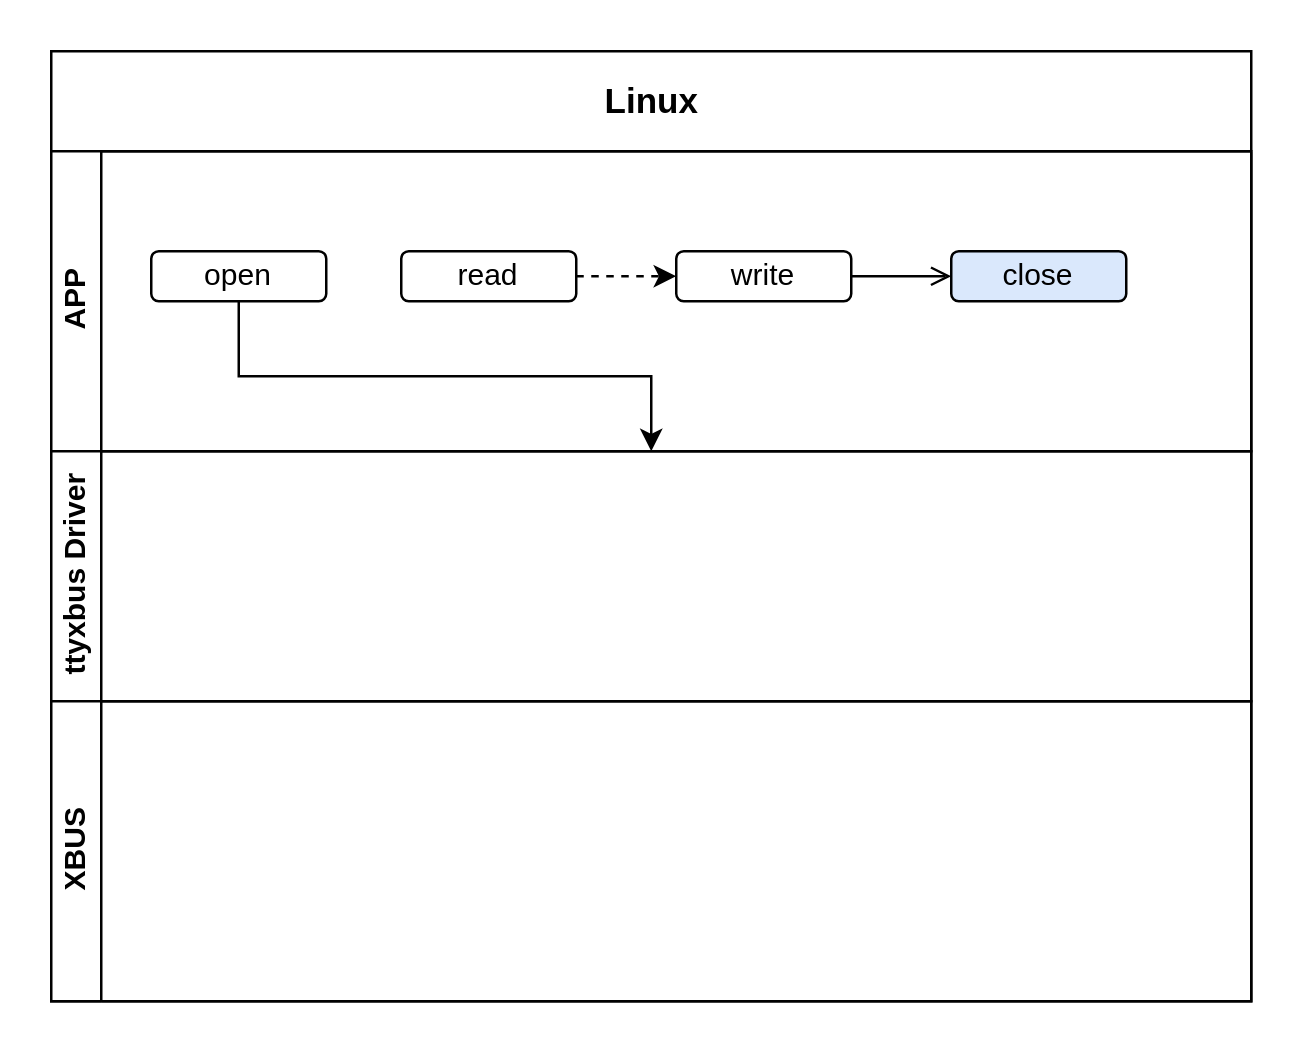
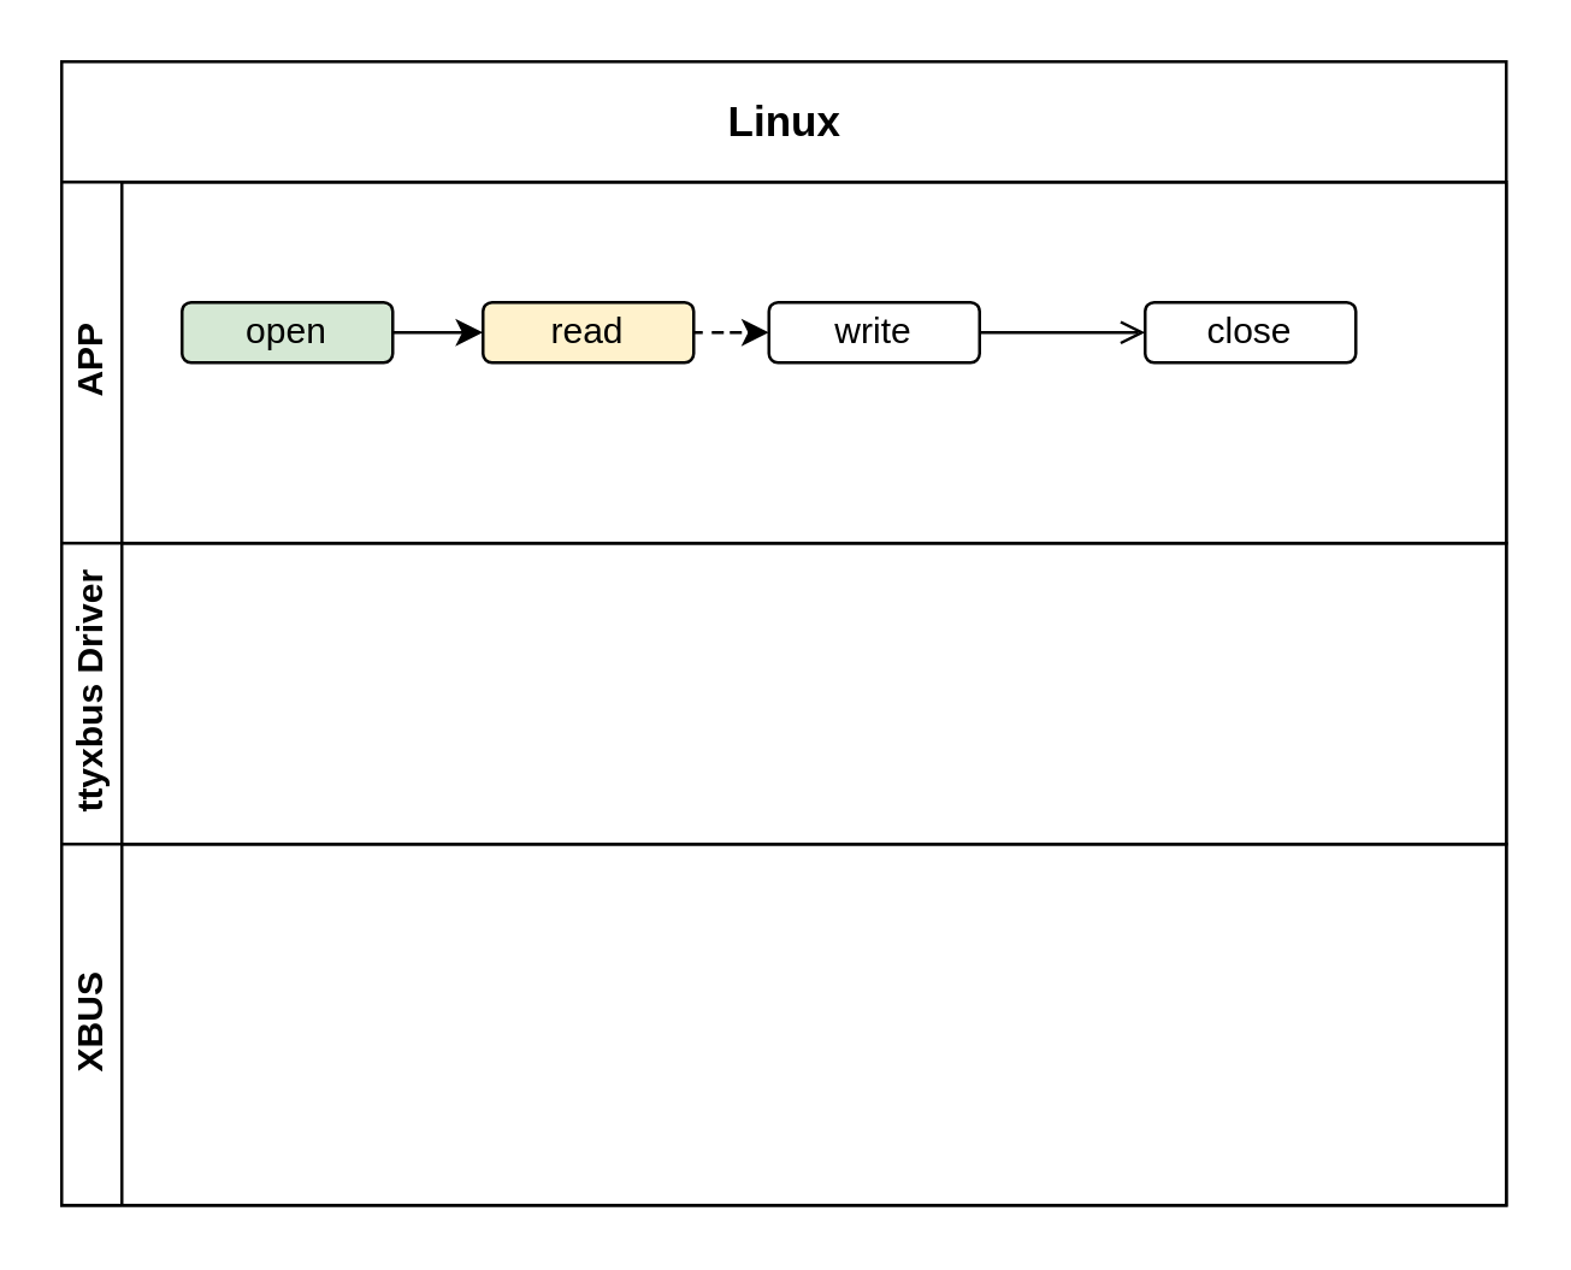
- <mxCell id="5" value="open" style="rounded=1;whiteSpace=wrap;html=1;" vertex="1" parent="3"><mxGeometry x="40" y="40" width="70" height="20" as="geometry" /></mxCell>
+ <mxCell id="5" value="open" style="rounded=1;whiteSpace=wrap;html=1;fillColor=#d5e8d4;" vertex="1" parent="3"><mxGeometry x="40" y="40" width="70" height="20" as="geometry" /></mxCell>
- <mxCell id="7" value="read" style="rounded=1;whiteSpace=wrap;html=1;" vertex="1" parent="3"><mxGeometry x="140" y="40" width="70" height="20" as="geometry" /></mxCell>
+ <mxCell id="7" value="read" style="rounded=1;whiteSpace=wrap;html=1;fillColor=#fff2cc;" vertex="1" parent="3"><mxGeometry x="140" y="40" width="70" height="20" as="geometry" /></mxCell>
- <mxCell id="9" value="&lt;div&gt;write&lt;/div&gt;" style="rounded=1;whiteSpace=wrap;html=1;" vertex="1" parent="3"><mxGeometry x="250" y="40" width="70" height="20" as="geometry" /></mxCell>
+ <mxCell id="9" value="&lt;div&gt;write&lt;/div&gt;" style="rounded=1;whiteSpace=wrap;html=1;" vertex="1" parent="3"><mxGeometry x="235" y="40" width="70" height="20" as="geometry" /></mxCell>
- <mxCell id="10" value="close" style="rounded=1;whiteSpace=wrap;html=1;fillColor=#dae8fc;" vertex="1" parent="3"><mxGeometry x="360" y="40" width="70" height="20" as="geometry" /></mxCell>
+ <mxCell id="10" value="close" style="rounded=1;whiteSpace=wrap;html=1;" vertex="1" parent="3"><mxGeometry x="360" y="40" width="70" height="20" as="geometry" /></mxCell>
- <mxCell id="4" value="" style="edgeStyle=orthogonalEdgeStyle;rounded=0;orthogonalLoop=1;jettySize=auto;html=1;" edge="1" parent="3" source="5" target="11"><mxGeometry relative="1" as="geometry" /></mxCell>
+ <mxCell id="4" value="" style="edgeStyle=orthogonalEdgeStyle;rounded=0;orthogonalLoop=1;jettySize=auto;html=1;" edge="1" parent="3" source="5" target="7"><mxGeometry relative="1" as="geometry" /></mxCell>
